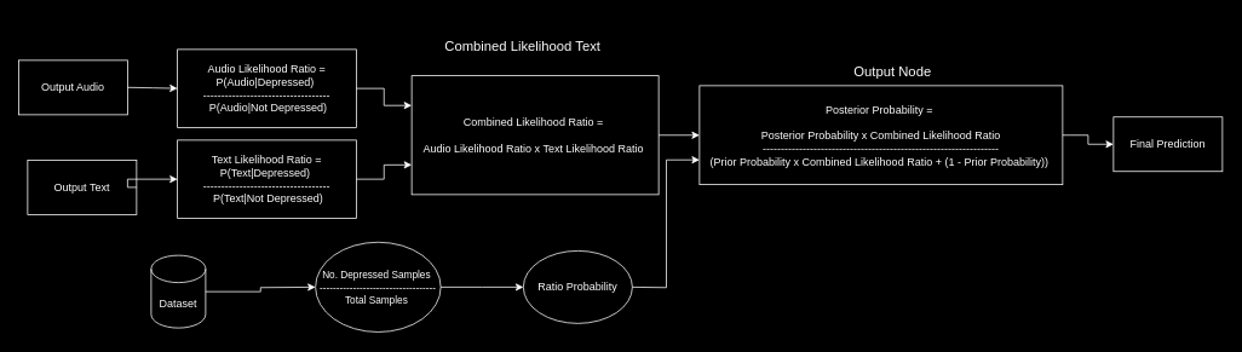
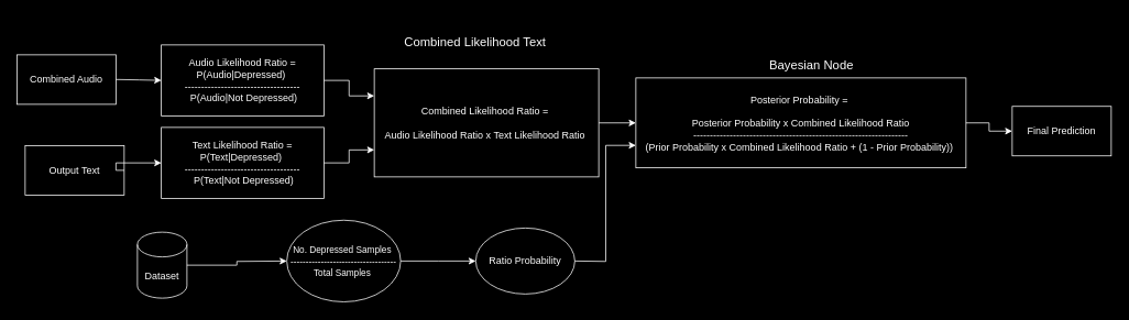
- <mxCell id="8" value="Output Node" style="rounded=0;whiteSpace=wrap;html=1;fillColor=none;strokeColor=none;fontColor=#FFFFFF;fontSize=15;" parent="1" vertex="1"><mxGeometry x="904" y="48" width="158" height="60" as="geometry" /></mxCell>
+ <mxCell id="8" value="Bayesian Node" style="rounded=0;whiteSpace=wrap;html=1;fillColor=none;strokeColor=none;fontColor=#FFFFFF;fontSize=15;" parent="1" vertex="1"><mxGeometry x="904" y="48" width="158" height="60" as="geometry" /></mxCell>
- <mxCell id="5" value="Output Audio" style="rounded=0;whiteSpace=wrap;html=1;fillColor=none;strokeColor=#FFFFFF;fontColor=#FFFFFF;" parent="1" vertex="1"><mxGeometry x="20" y="66" width="120" height="60" as="geometry" /></mxCell>
+ <mxCell id="5" value="Combined Audio" style="rounded=0;whiteSpace=wrap;html=1;fillColor=none;strokeColor=#FFFFFF;fontColor=#FFFFFF;" parent="1" vertex="1"><mxGeometry x="20" y="66" width="120" height="60" as="geometry" /></mxCell>
